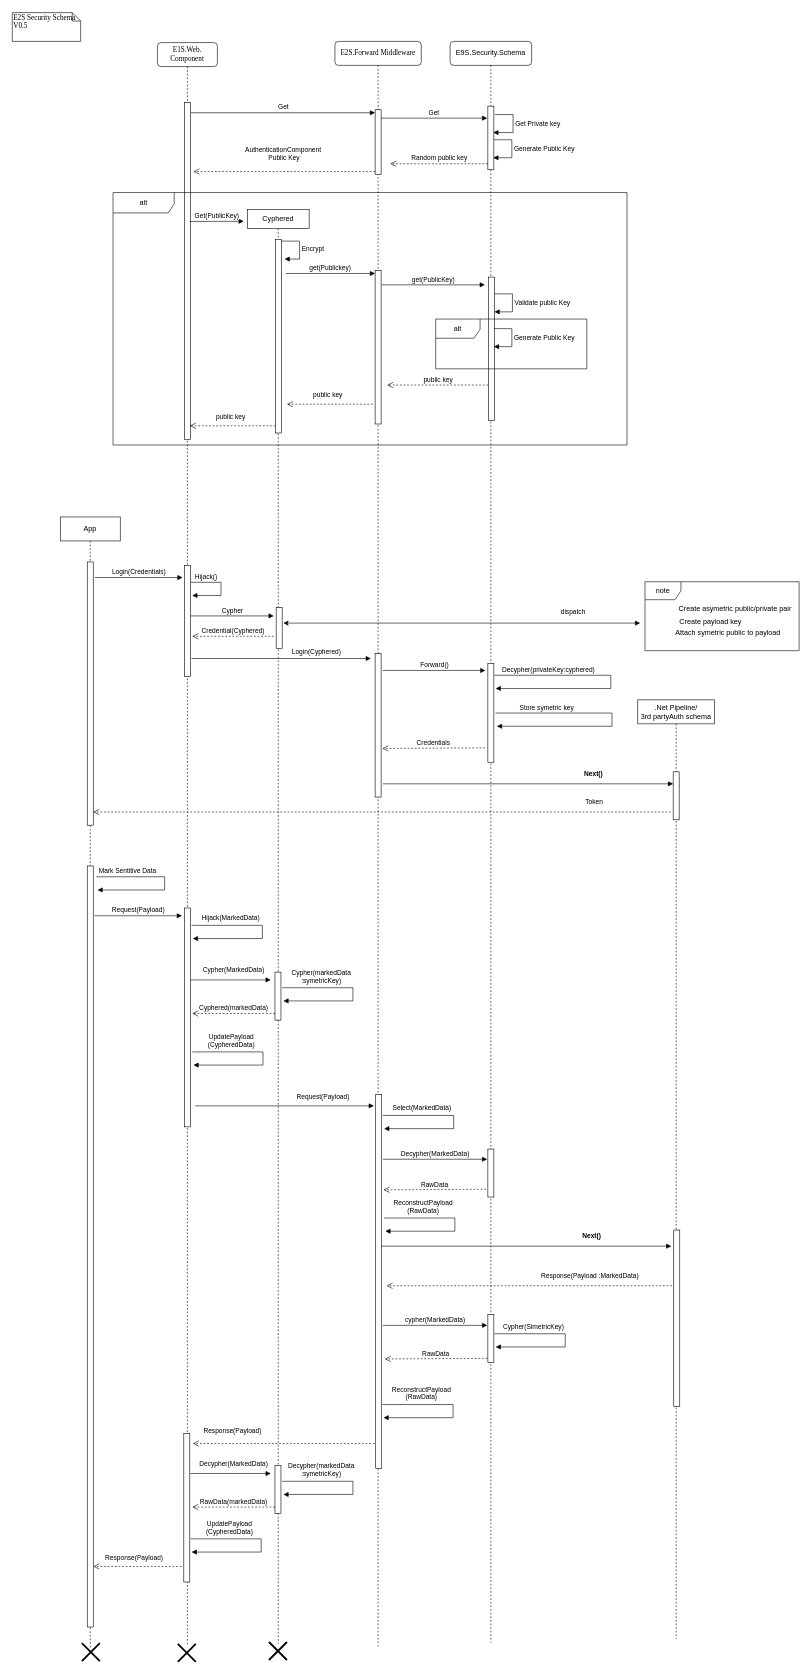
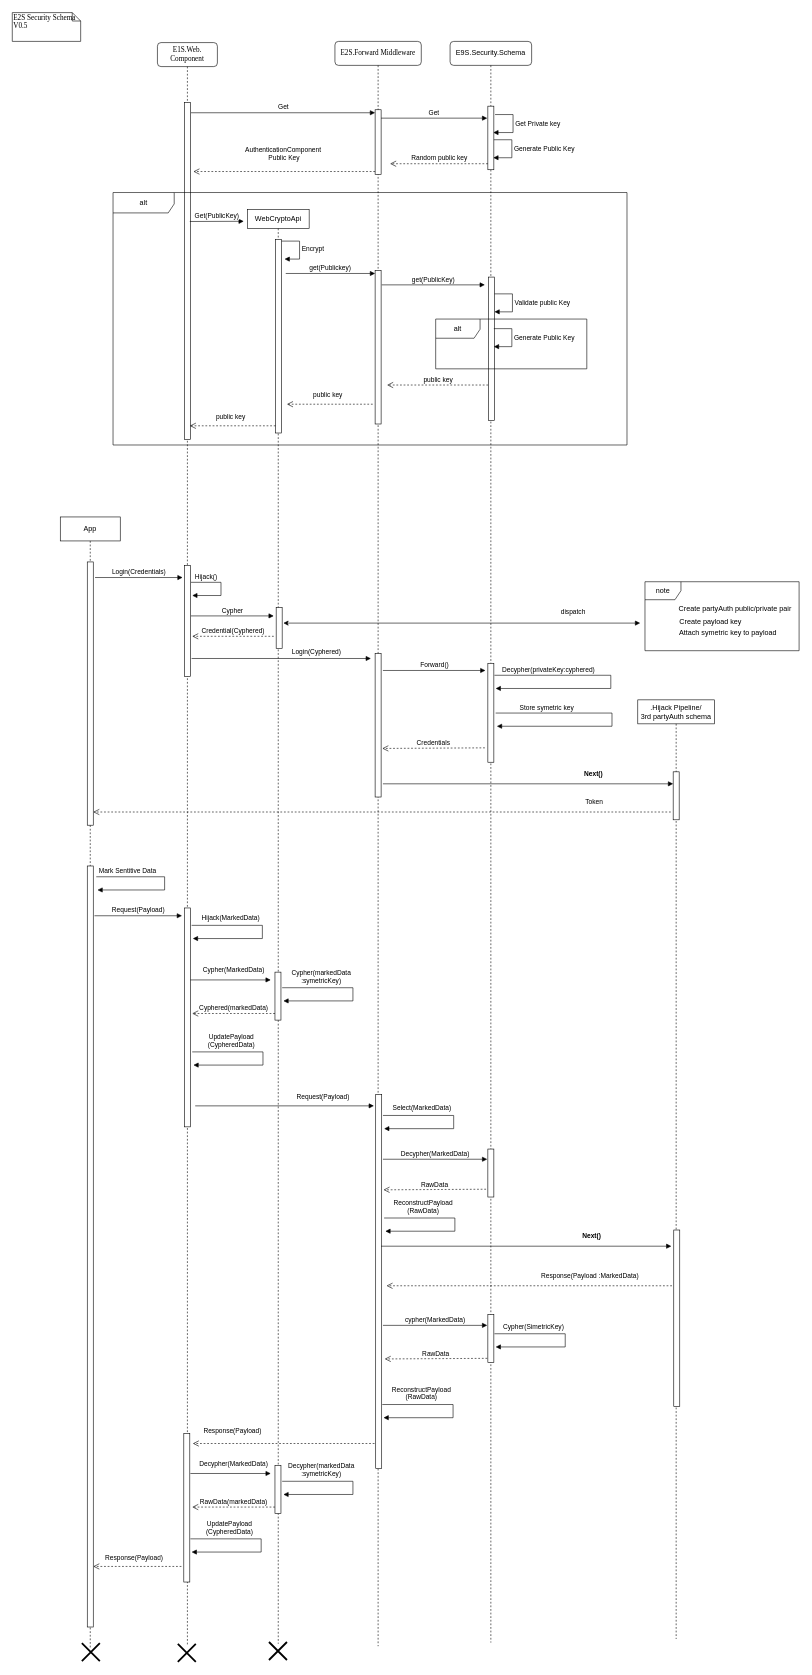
- <mxCell id="34" value="Cyphered" style="shape=umlLifeline;perimeter=lifelinePerimeter;whiteSpace=wrap;html=1;container=1;dropTarget=0;collapsible=0;recursiveResize=0;outlineConnect=0;portConstraint=eastwest;newEdgeStyle={&quot;curved&quot;:0,&quot;rounded&quot;:0};size=32;" parent="1" vertex="1"><mxGeometry x="412" y="348" width="103" height="2392" as="geometry" /></mxCell>
+ <mxCell id="34" value="WebCryptoApi" style="shape=umlLifeline;perimeter=lifelinePerimeter;whiteSpace=wrap;html=1;container=1;dropTarget=0;collapsible=0;recursiveResize=0;outlineConnect=0;portConstraint=eastwest;newEdgeStyle={&quot;curved&quot;:0,&quot;rounded&quot;:0};size=32;" parent="1" vertex="1"><mxGeometry x="412" y="348" width="103" height="2392" as="geometry" /></mxCell>
- <mxCell id="57" value="Create asymetric public/private pair" style="text;html=1;align=center;verticalAlign=middle;resizable=0;points=[];autosize=1;strokeColor=none;fillColor=none;" vertex="1" parent="1"><mxGeometry x="1121" y="1001" width="207" height="27" as="geometry" /></mxCell>
+ <mxCell id="57" value="Create partyAuth public/private pair" style="text;html=1;align=center;verticalAlign=middle;resizable=0;points=[];autosize=1;strokeColor=none;fillColor=none;" vertex="1" parent="1"><mxGeometry x="1121" y="1001" width="207" height="27" as="geometry" /></mxCell>
- <mxCell id="59" value="Attach symetric public to payload&lt;div&gt;&lt;br&gt;&lt;/div&gt;" style="text;html=1;align=center;verticalAlign=middle;resizable=0;points=[];autosize=1;strokeColor=none;fillColor=none;" vertex="1" parent="1"><mxGeometry x="1122" y="1041" width="182" height="42" as="geometry" /></mxCell>
+ <mxCell id="59" value="Attach symetric key to payload&lt;div&gt;&lt;br&gt;&lt;/div&gt;" style="text;html=1;align=center;verticalAlign=middle;resizable=0;points=[];autosize=1;strokeColor=none;fillColor=none;" vertex="1" parent="1"><mxGeometry x="1122" y="1041" width="182" height="42" as="geometry" /></mxCell>
- <mxCell id="52" value=".Net Pipeline/&lt;br&gt;3rd partyAuth schema" style="shape=umlLifeline;perimeter=lifelinePerimeter;whiteSpace=wrap;html=1;container=1;dropTarget=0;collapsible=0;recursiveResize=0;outlineConnect=0;portConstraint=eastwest;newEdgeStyle={&quot;curved&quot;:0,&quot;rounded&quot;:0};" vertex="1" parent="1"><mxGeometry x="1063" y="1166" width="128" height="1566" as="geometry" /></mxCell>
+ <mxCell id="52" value=".Hijack Pipeline/&lt;br&gt;3rd partyAuth schema" style="shape=umlLifeline;perimeter=lifelinePerimeter;whiteSpace=wrap;html=1;container=1;dropTarget=0;collapsible=0;recursiveResize=0;outlineConnect=0;portConstraint=eastwest;newEdgeStyle={&quot;curved&quot;:0,&quot;rounded&quot;:0};" vertex="1" parent="1"><mxGeometry x="1063" y="1166" width="128" height="1566" as="geometry" /></mxCell>
